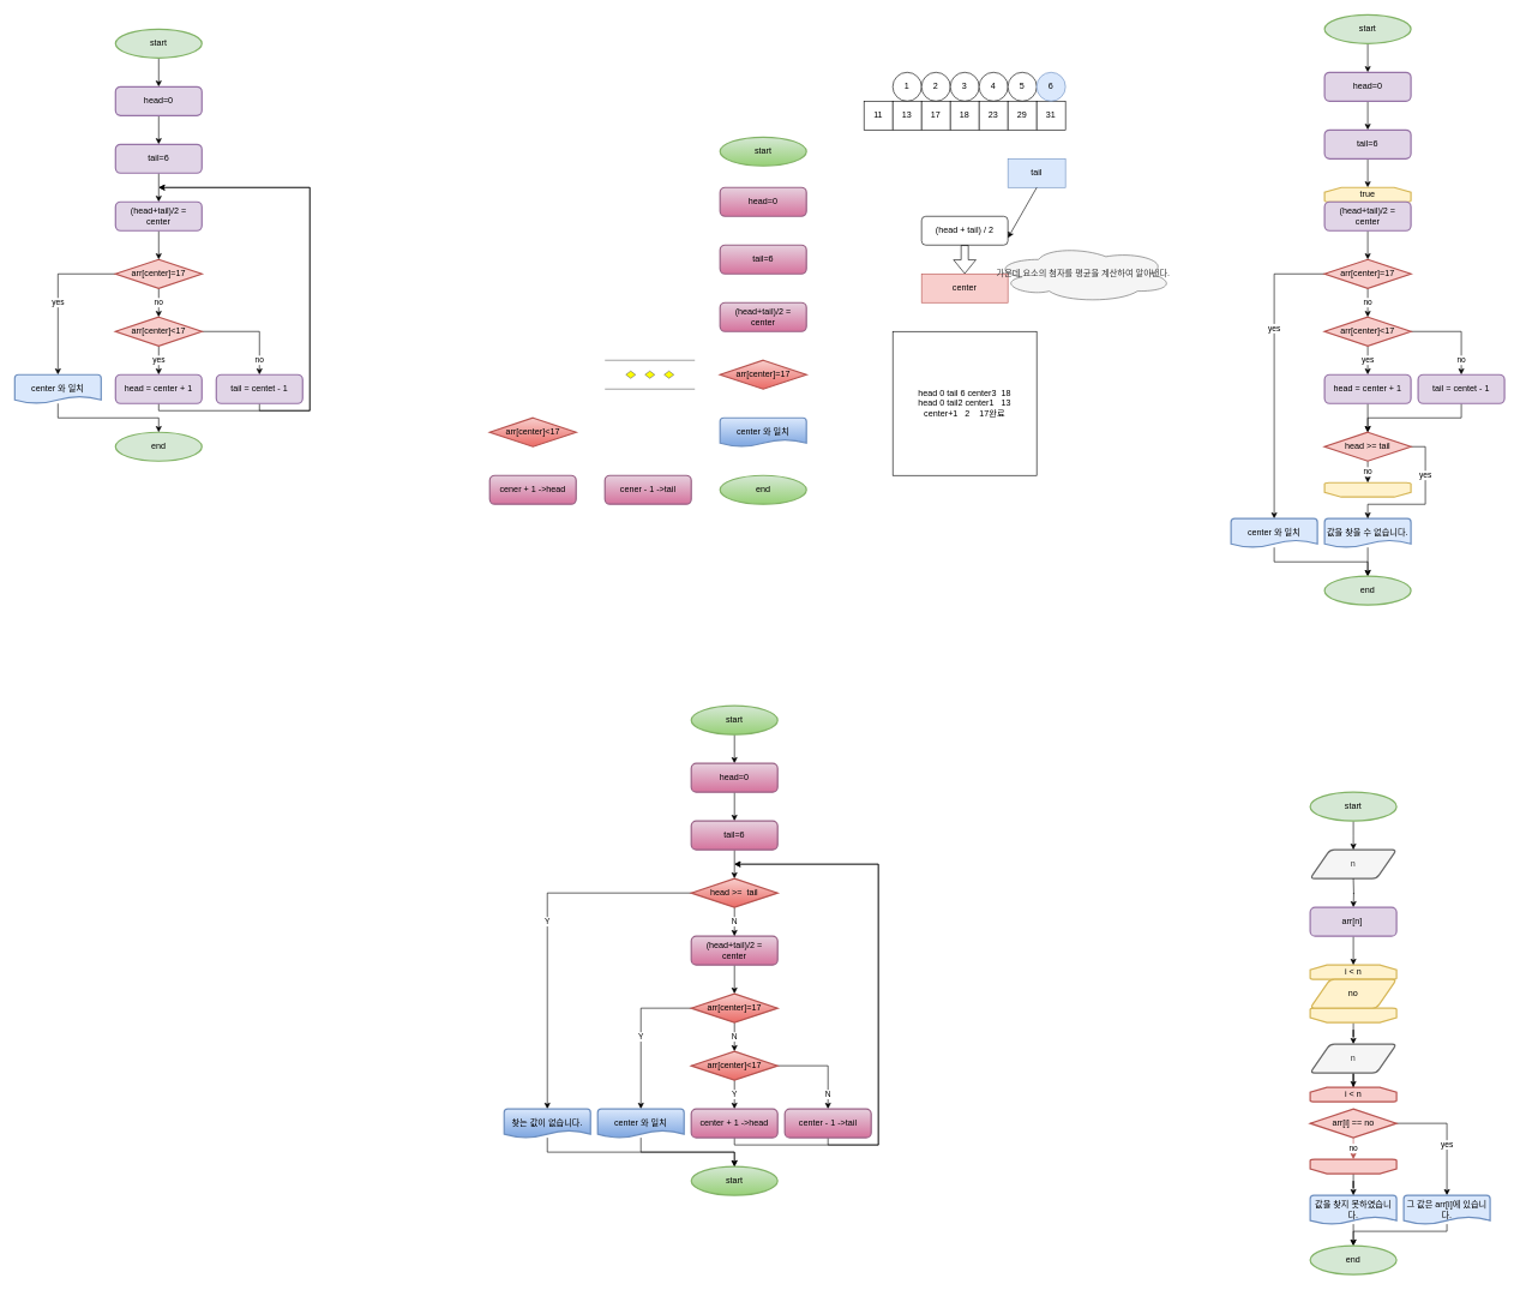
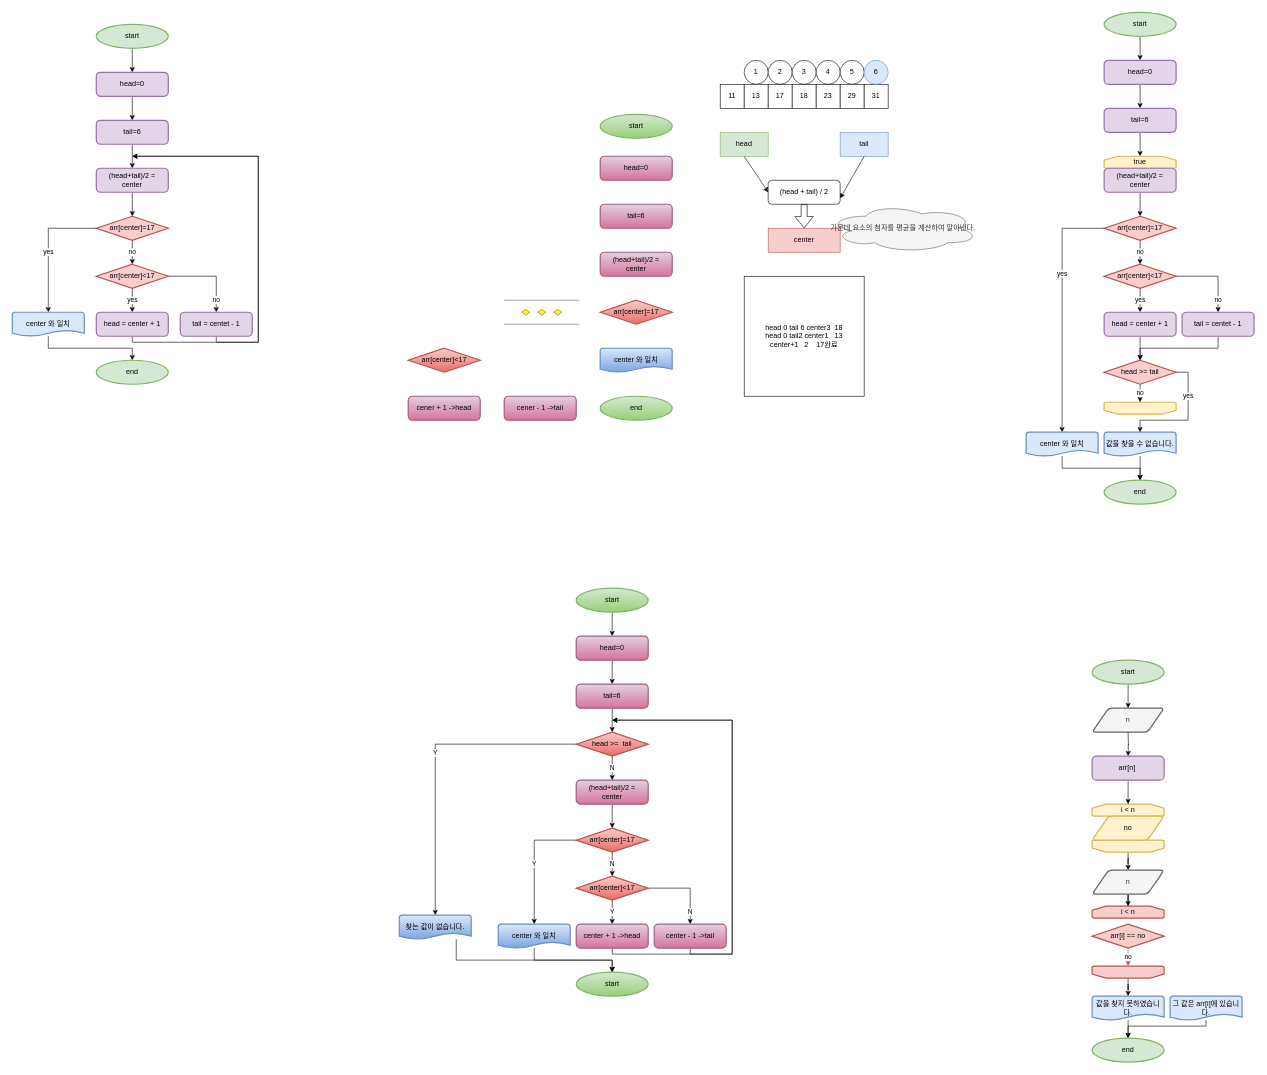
+ <mxCell id="88" value="head" style="rounded=0;whiteSpace=wrap;html=1;fillColor=#d5e8d4;strokeColor=#82b366;" vertex="1" parent="1"><mxGeometry x="1200" y="220" width="80" height="40" as="geometry" /></mxCell>
+ <mxCell id="91" value="" style="endArrow=classic;html=1;rounded=0;entryX=0;entryY=0.5;entryDx=0;entryDy=0;exitX=0.5;exitY=1;exitDx=0;exitDy=0;" edge="1" parent="1" source="88" target="89"><mxGeometry width="50" height="50" relative="1" as="geometry"><mxPoint x="1210" y="250" as="sourcePoint" /><mxPoint x="1260" y="200" as="targetPoint" /></mxGeometry></mxCell>
- <mxCell id="132" value="찾는 값이 없습니다." style="strokeWidth=2;html=1;shape=mxgraph.flowchart.document2;whiteSpace=wrap;size=0.25;fillColor=#dae8fc;strokeColor=#6c8ebf;gradientColor=#7ea6e0;" vertex="1" parent="1"><mxGeometry x="700" y="1540" width="120" height="40" as="geometry" /></mxCell>
+ <mxCell id="132" value="찾는 값이 없습니다." style="strokeWidth=2;html=1;shape=mxgraph.flowchart.document2;whiteSpace=wrap;size=0.25;fillColor=#dae8fc;strokeColor=#6c8ebf;gradientColor=#7ea6e0;" vertex="1" parent="1"><mxGeometry x="665" y="1525" width="120" height="40" as="geometry" /></mxCell>
- <mxCell id="58" value="yes" style="edgeStyle=orthogonalEdgeStyle;rounded=0;orthogonalLoop=1;jettySize=auto;html=1;entryX=0.5;entryY=0;entryDx=0;entryDy=0;entryPerimeter=0;" parent="1" source="60" target="62" edge="1"><mxGeometry x="0.176" relative="1" as="geometry"><mxPoint as="offset" /></mxGeometry></mxCell>
